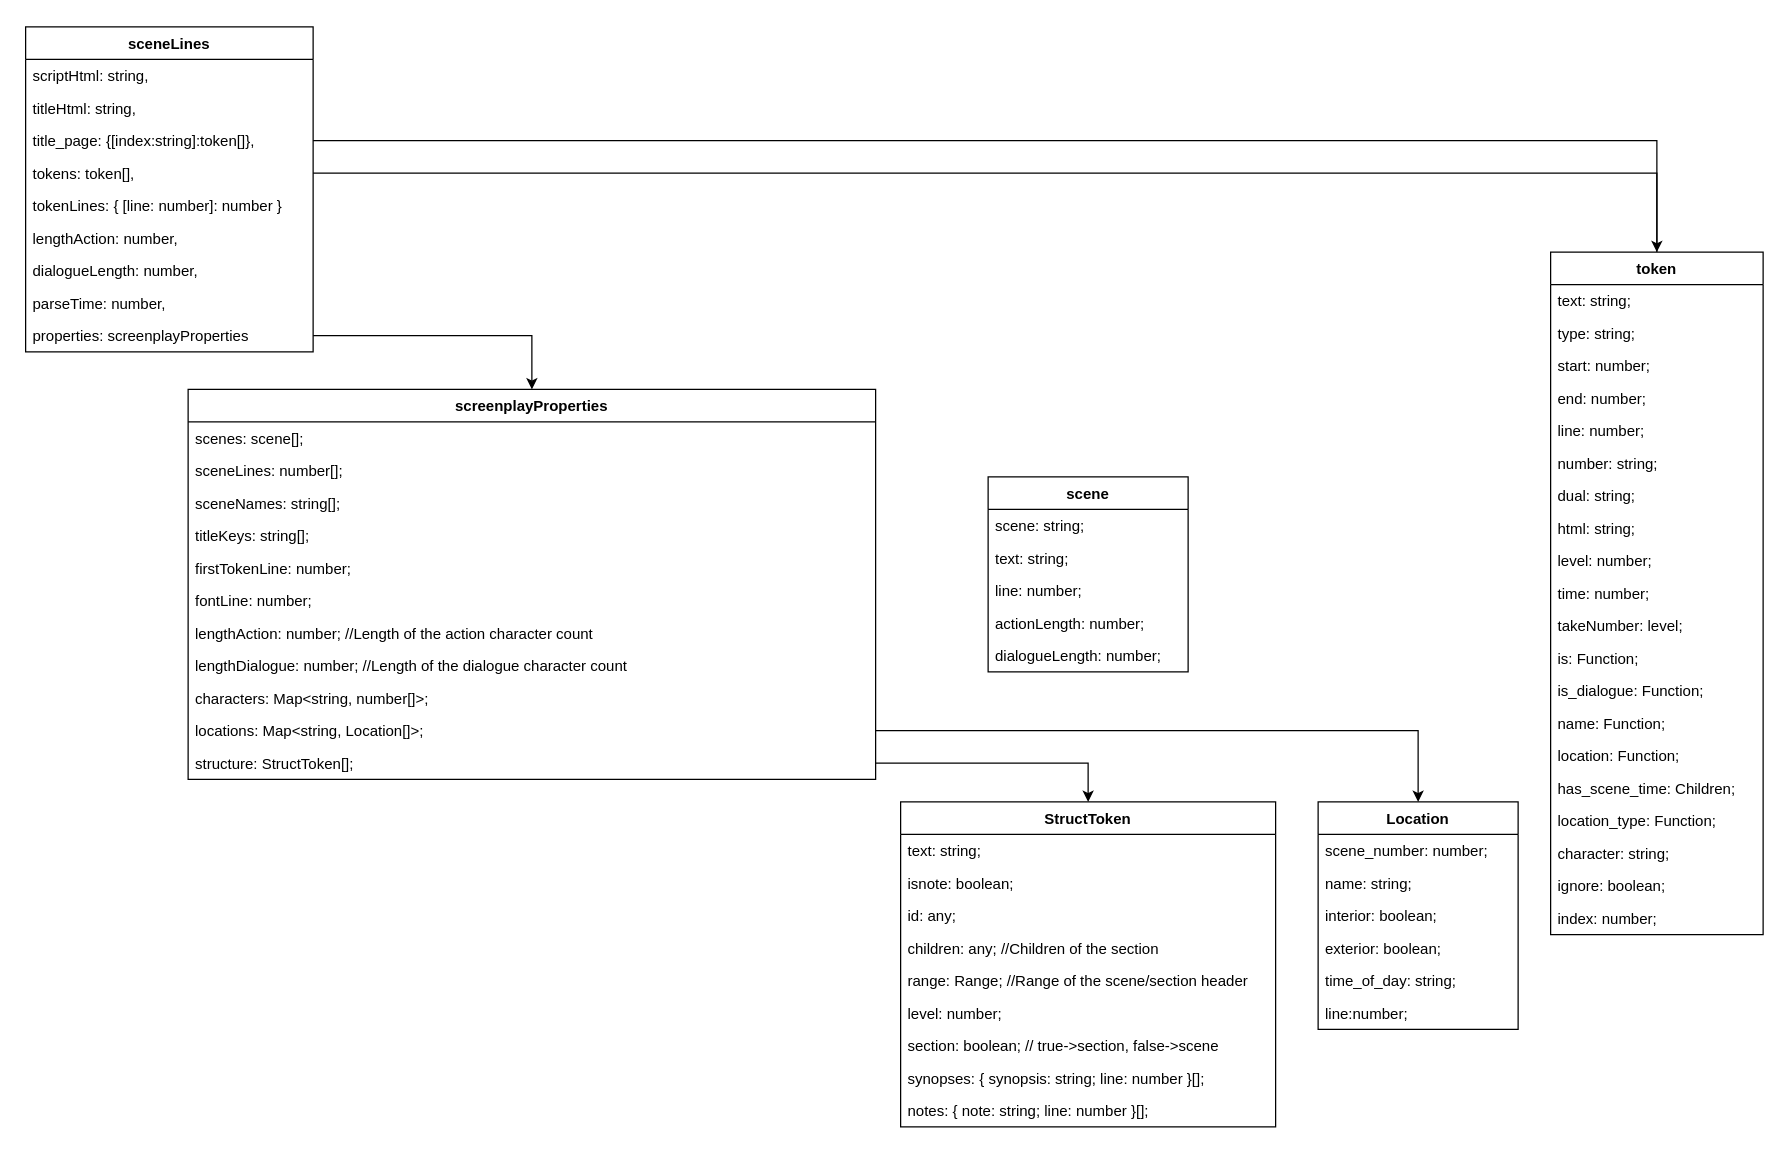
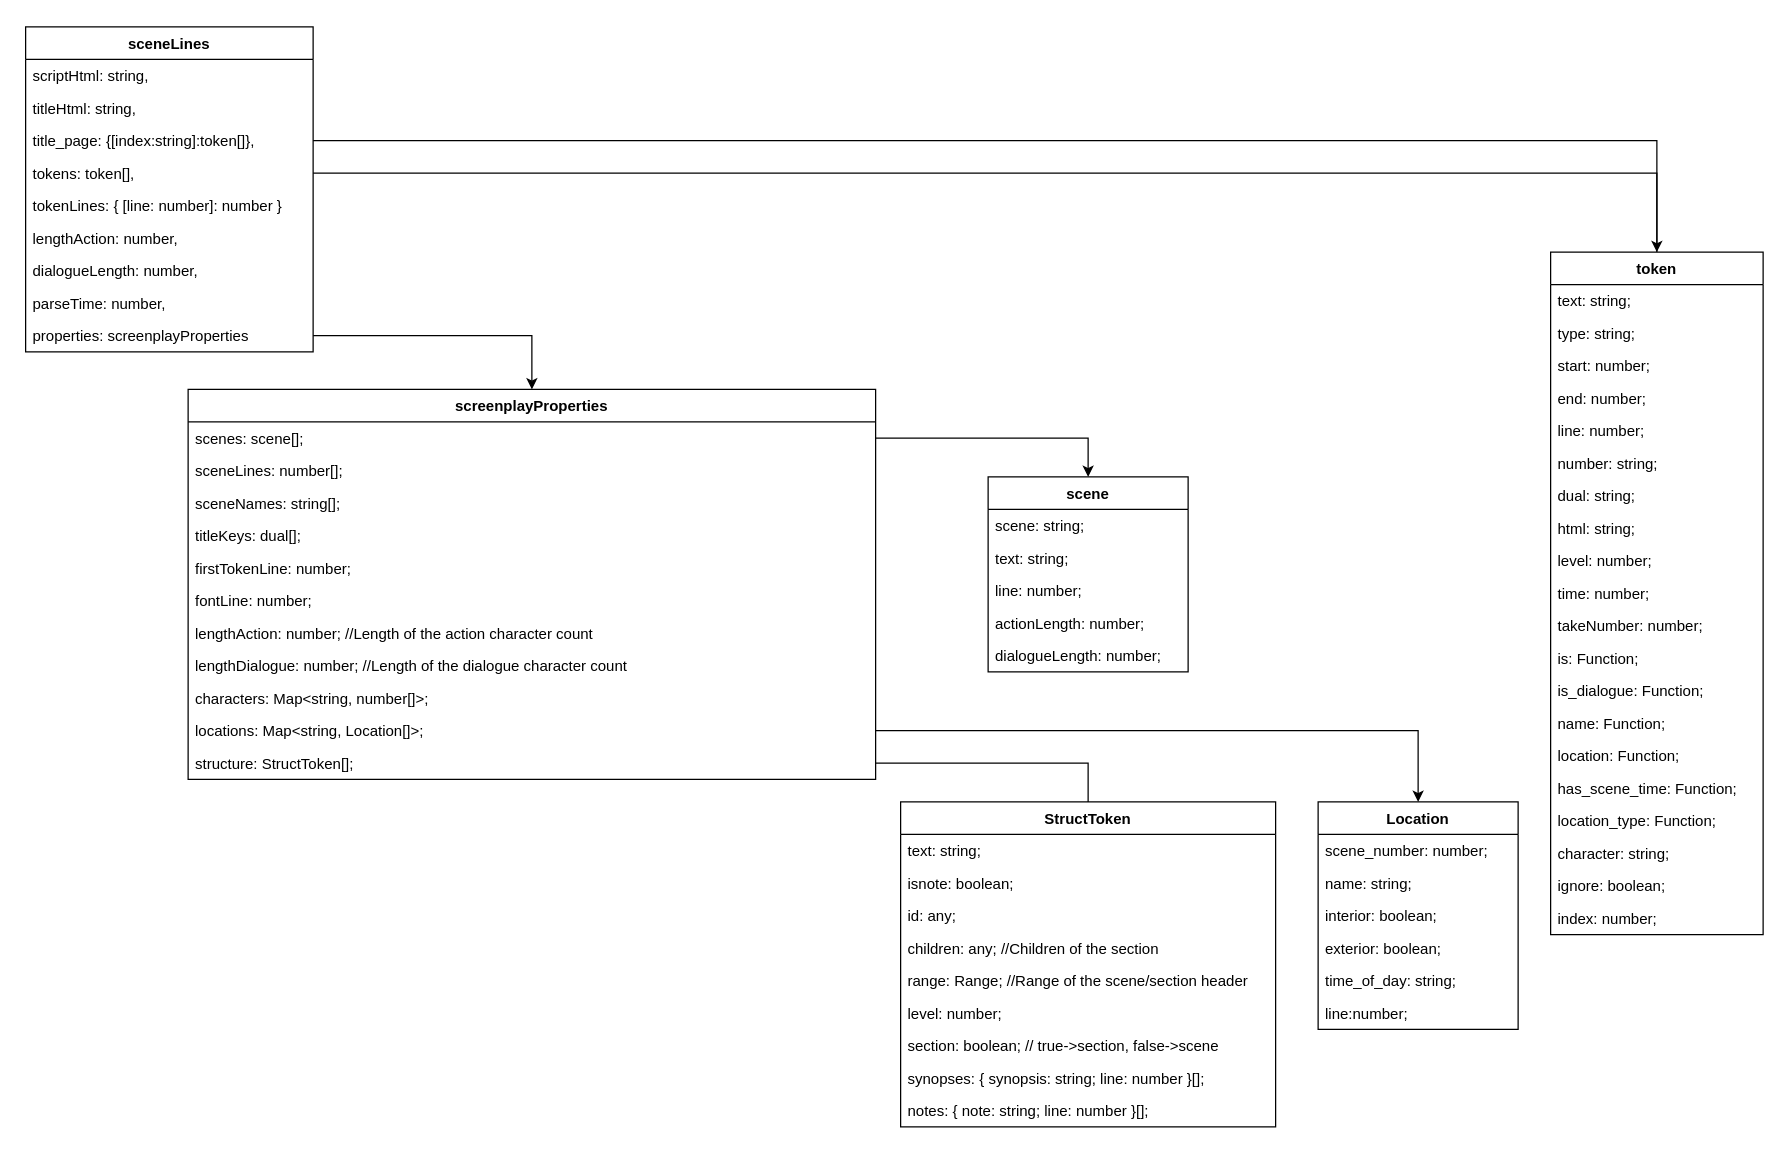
+ <mxCell id="73" style="edgeStyle=orthogonalEdgeStyle;rounded=0;orthogonalLoop=1;jettySize=auto;html=1;exitX=1;exitY=0.5;exitDx=0;exitDy=0;entryX=0.5;entryY=0;entryDx=0;entryDy=0;" edge="1" parent="1" source="20" target="67"><mxGeometry relative="1" as="geometry" /></mxCell>
- <mxCell id="23" value="    titleKeys: string[];" style="text;strokeColor=none;fillColor=none;align=left;verticalAlign=top;spacingLeft=4;spacingRight=4;overflow=hidden;rotatable=0;points=[[0,0.5],[1,0.5]];portConstraint=eastwest;" vertex="1" parent="19"><mxGeometry y="104" width="550" height="26" as="geometry" /></mxCell>
+ <mxCell id="23" value="    titleKeys: dual[];" style="text;strokeColor=none;fillColor=none;align=left;verticalAlign=top;spacingLeft=4;spacingRight=4;overflow=hidden;rotatable=0;points=[[0,0.5],[1,0.5]];portConstraint=eastwest;" vertex="1" parent="19"><mxGeometry y="104" width="550" height="26" as="geometry" /></mxCell>
- <mxCell id="55" value="  takeNumber: level;" style="text;strokeColor=none;fillColor=none;align=left;verticalAlign=top;spacingLeft=4;spacingRight=4;overflow=hidden;rotatable=0;points=[[0,0.5],[1,0.5]];portConstraint=eastwest;" vertex="1" parent="44"><mxGeometry y="286" width="170" height="26" as="geometry" /></mxCell>
+ <mxCell id="55" value="  takeNumber: number;" style="text;strokeColor=none;fillColor=none;align=left;verticalAlign=top;spacingLeft=4;spacingRight=4;overflow=hidden;rotatable=0;points=[[0,0.5],[1,0.5]];portConstraint=eastwest;" vertex="1" parent="44"><mxGeometry y="286" width="170" height="26" as="geometry" /></mxCell>
- <mxCell id="60" value="  has_scene_time: Children;" style="text;strokeColor=none;fillColor=none;align=left;verticalAlign=top;spacingLeft=4;spacingRight=4;overflow=hidden;rotatable=0;points=[[0,0.5],[1,0.5]];portConstraint=eastwest;" vertex="1" parent="44"><mxGeometry y="416" width="170" height="26" as="geometry" /></mxCell>
+ <mxCell id="60" value="  has_scene_time: Function;" style="text;strokeColor=none;fillColor=none;align=left;verticalAlign=top;spacingLeft=4;spacingRight=4;overflow=hidden;rotatable=0;points=[[0,0.5],[1,0.5]];portConstraint=eastwest;" vertex="1" parent="44"><mxGeometry y="416" width="170" height="26" as="geometry" /></mxCell>
- <mxCell id="43" style="edgeStyle=orthogonalEdgeStyle;rounded=0;orthogonalLoop=1;jettySize=auto;html=1;exitX=1;exitY=0.5;exitDx=0;exitDy=0;entryX=0.5;entryY=0;entryDx=0;entryDy=0;" edge="1" parent="1" source="30" target="9"><mxGeometry relative="1" as="geometry" /></mxCell>
+ <mxCell id="43" style="edgeStyle=orthogonalEdgeStyle;rounded=0;orthogonalLoop=1;jettySize=auto;html=1;exitX=1;exitY=0.5;exitDx=0;exitDy=0;entryX=0.5;entryY=0;entryDx=0;entryDy=0;endArrow=none;" edge="1" parent="1" source="30" target="9"><mxGeometry relative="1" as="geometry" /></mxCell>
